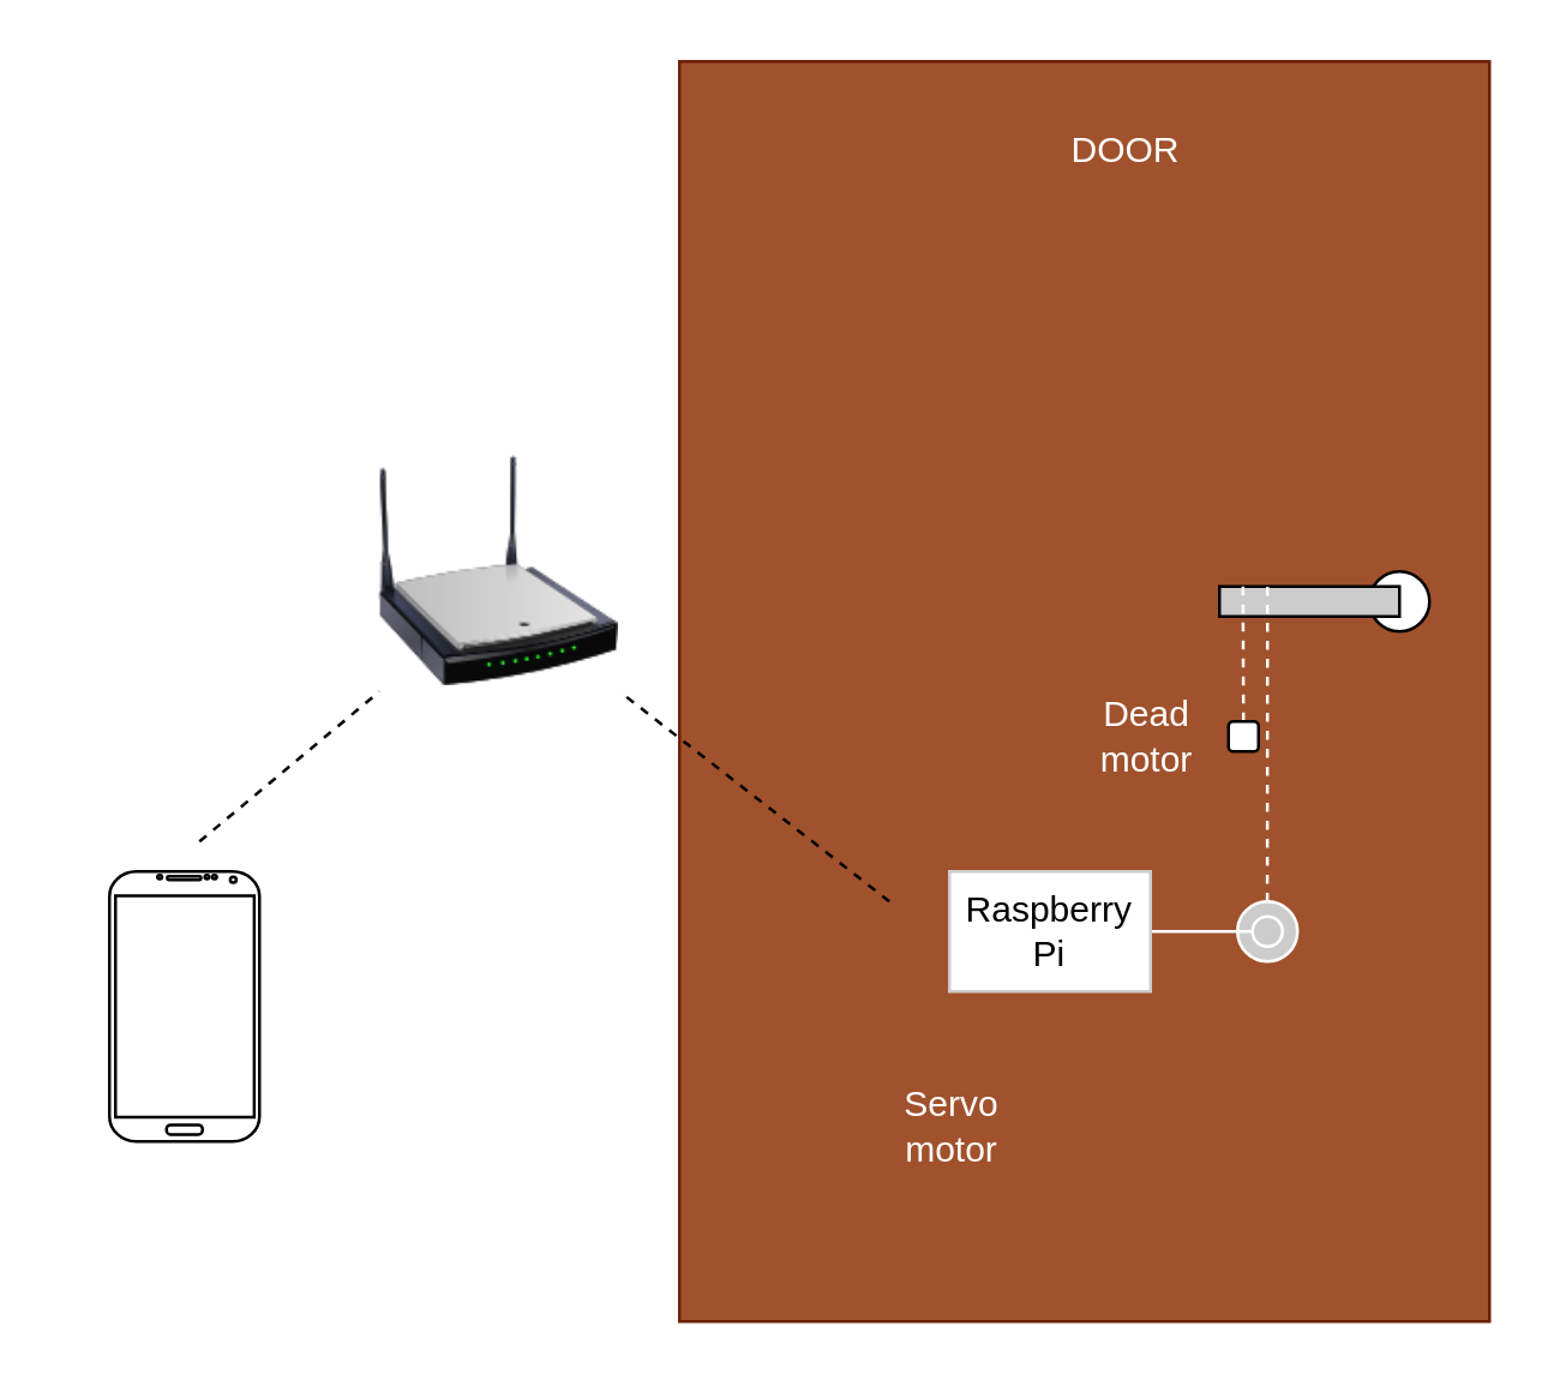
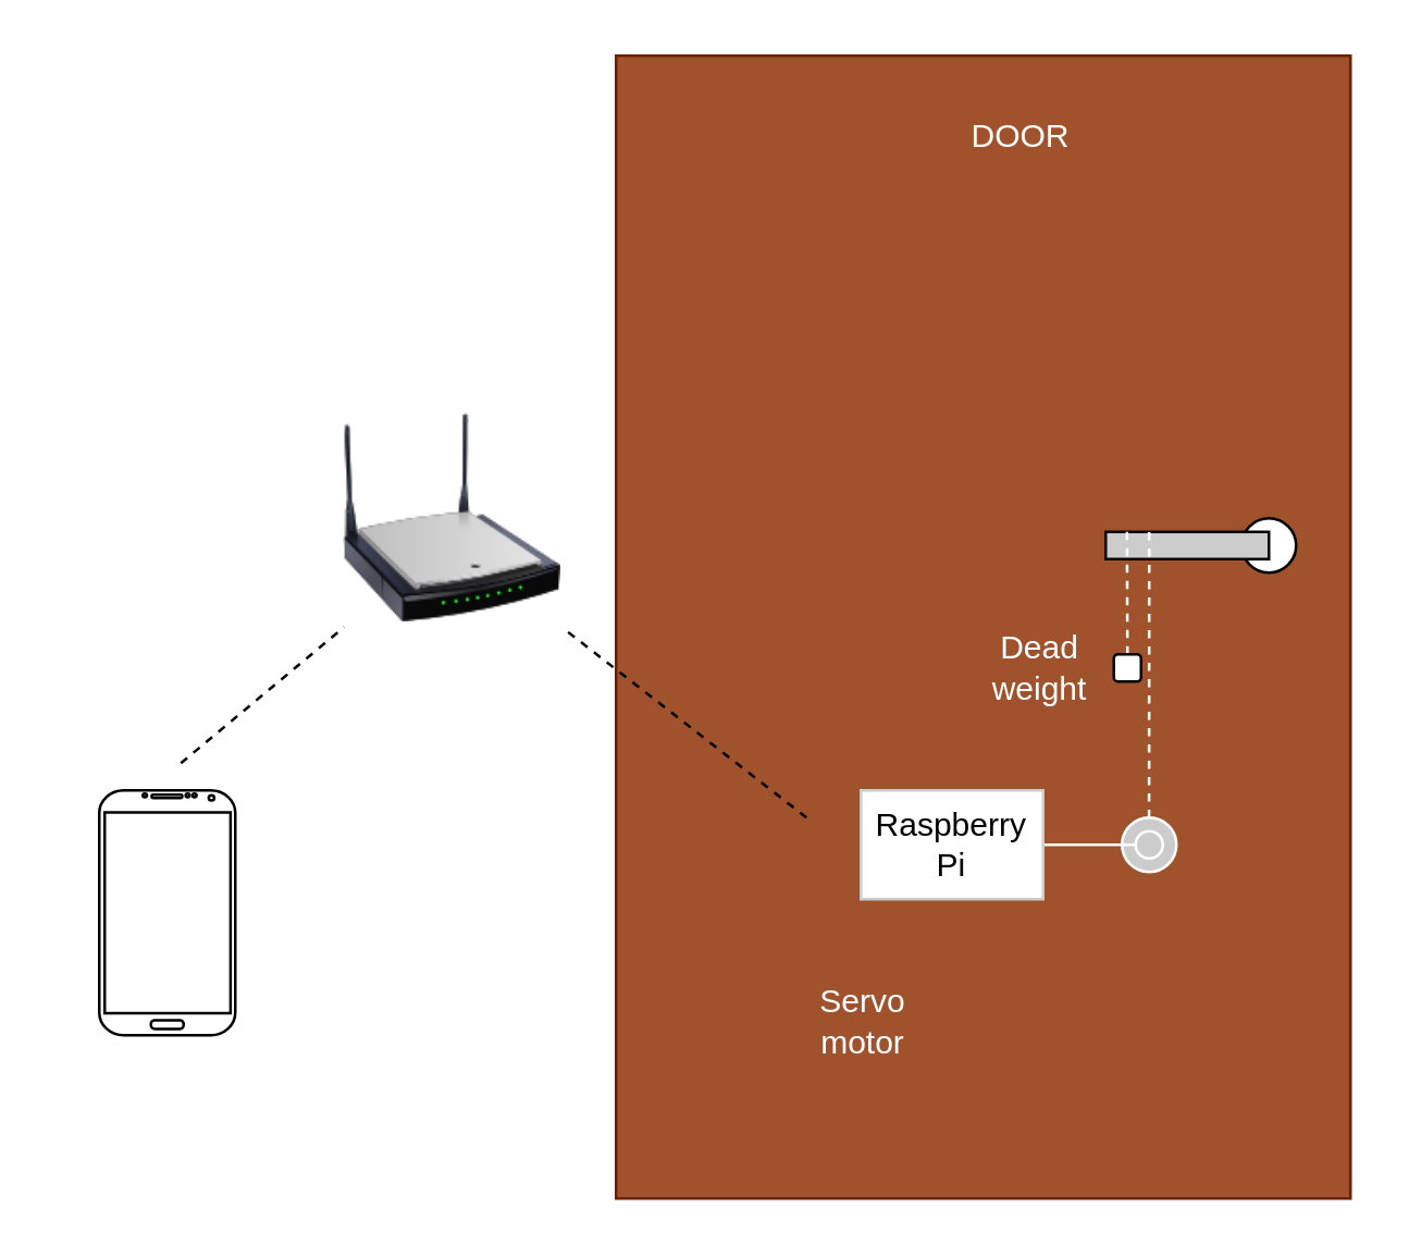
- <mxCell id="13" value="Dead motor" style="text;html=1;align=center;verticalAlign=middle;whiteSpace=wrap;rounded=0;fontColor=#FFFFFF;" vertex="1" parent="1"><mxGeometry x="346" y="230" width="40" height="30" as="geometry" /></mxCell>
+ <mxCell id="13" value="Dead weight" style="text;html=1;align=center;verticalAlign=middle;whiteSpace=wrap;rounded=0;fontColor=#FFFFFF;" vertex="1" parent="1"><mxGeometry x="346" y="230" width="40" height="30" as="geometry" /></mxCell>
